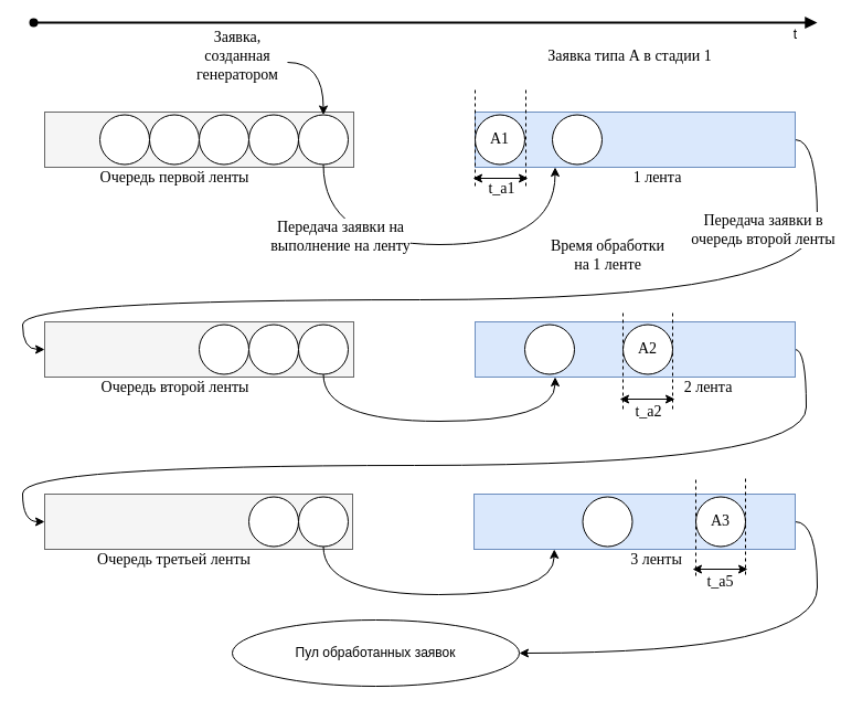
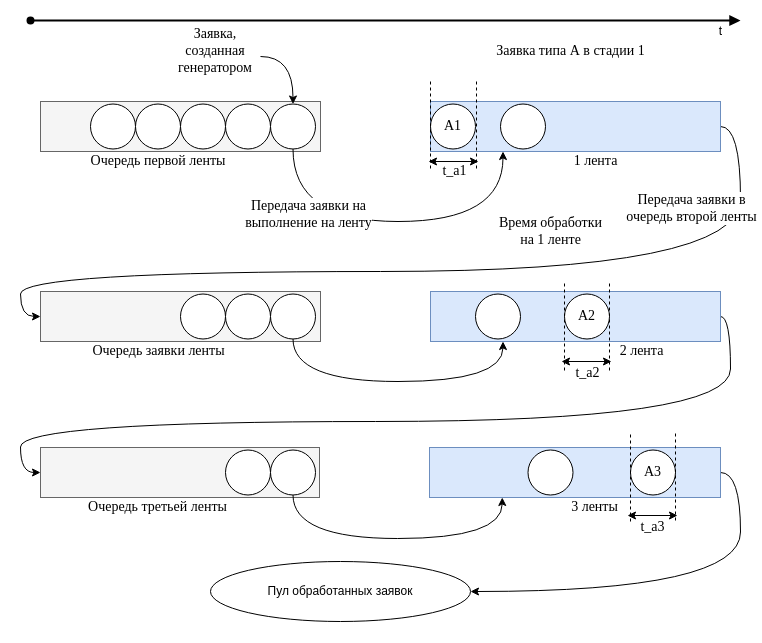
- <mxCell id="24" value="Очередь второй ленты" style="text;html=1;align=center;verticalAlign=middle;resizable=0;points=[];autosize=1;fontSize=14;fontFamily=Times New Roman;" parent="1" vertex="1"><mxGeometry x="82.5" y="341" width="150" height="20" as="geometry" /></mxCell>
+ <mxCell id="24" value="Очередь заявки ленты" style="text;html=1;align=center;verticalAlign=middle;resizable=0;points=[];autosize=1;fontSize=14;fontFamily=Times New Roman;" parent="1" vertex="1"><mxGeometry x="82.5" y="341" width="150" height="20" as="geometry" /></mxCell>
- <mxCell id="56" value="t_a5" style="text;html=1;align=center;verticalAlign=middle;resizable=0;points=[];autosize=1;fontSize=14;fontFamily=Times New Roman;" vertex="1" parent="1"><mxGeometry x="632" y="517" width="40" height="20" as="geometry" /></mxCell>
+ <mxCell id="56" value="t_a3" style="text;html=1;align=center;verticalAlign=middle;resizable=0;points=[];autosize=1;fontSize=14;fontFamily=Times New Roman;" vertex="1" parent="1"><mxGeometry x="632" y="517" width="40" height="20" as="geometry" /></mxCell>
